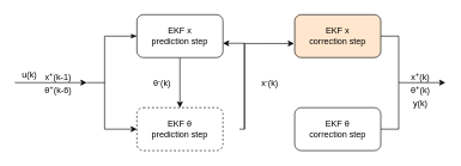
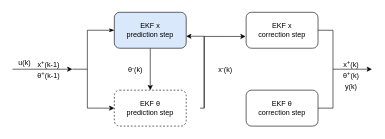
- <mxCell id="3" value="EKF x &lt;br&gt;prediction step" style="rounded=1;whiteSpace=wrap;html=1;" vertex="1" parent="1"><mxGeometry x="190" y="20" width="120" height="60" as="geometry" /></mxCell>
+ <mxCell id="3" value="EKF x &lt;br&gt;prediction step" style="rounded=1;whiteSpace=wrap;html=1;fillColor=#dae8fc;" vertex="1" parent="1"><mxGeometry x="190" y="20" width="120" height="60" as="geometry" /></mxCell>
- <mxCell id="5" value="EKF x &lt;br&gt;correction step" style="rounded=1;whiteSpace=wrap;html=1;fillColor=#ffe6cc;" vertex="1" parent="1"><mxGeometry x="410" y="20" width="120" height="60" as="geometry" /></mxCell>
+ <mxCell id="5" value="EKF x &lt;br&gt;correction step" style="rounded=1;whiteSpace=wrap;html=1;" vertex="1" parent="1"><mxGeometry x="410" y="20" width="120" height="60" as="geometry" /></mxCell>
- <mxCell id="18" value="θ&lt;sup&gt;+&lt;/sup&gt;(k-6)" style="text;html=1;align=center;verticalAlign=middle;resizable=0;points=[];autosize=1;strokeColor=none;fillColor=none;fontColor=light-dark(#000000,#66B2FF);" vertex="1" parent="1"><mxGeometry x="50" y="110" width="60" height="30" as="geometry" /></mxCell>
+ <mxCell id="18" value="θ&lt;sup&gt;+&lt;/sup&gt;(k-1)" style="text;html=1;align=center;verticalAlign=middle;resizable=0;points=[];autosize=1;strokeColor=none;fillColor=none;fontColor=light-dark(#000000,#66B2FF);" vertex="1" parent="1"><mxGeometry x="50" y="110" width="60" height="30" as="geometry" /></mxCell>
